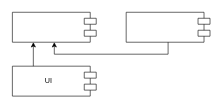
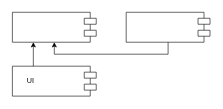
- <mxCell id="5" value="UI" style="text;html=1;align=center;verticalAlign=middle;resizable=0;points=[];autosize=1;strokeColor=none;fillColor=none;" vertex="1" parent="1"><mxGeometry x="60" y="120" width="40" height="30" as="geometry" /></mxCell>
+ <mxCell id="5" value="UI" style="text;html=1;align=center;verticalAlign=middle;resizable=0;points=[];autosize=1;strokeColor=none;fillColor=none;" vertex="1" parent="1"><mxGeometry x="30" y="120" width="40" height="30" as="geometry" /></mxCell>
